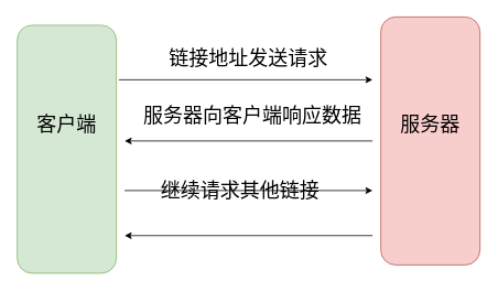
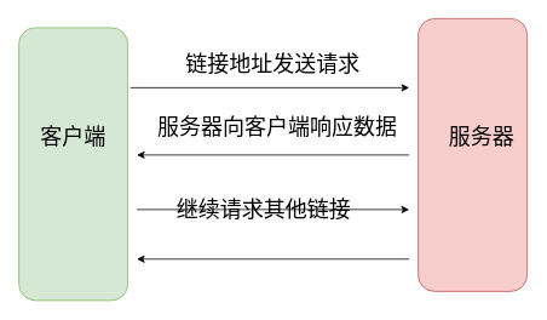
- <mxCell id="5" value="服务器" style="text;html=1;strokeColor=none;fillColor=none;align=center;verticalAlign=middle;whiteSpace=wrap;rounded=0;fontSize=24;" vertex="1" parent="1"><mxGeometry x="475" y="110" width="90" height="80" as="geometry" /></mxCell>
+ <mxCell id="5" value="服务器" style="text;html=1;strokeColor=none;fillColor=none;align=center;verticalAlign=middle;whiteSpace=wrap;rounded=0;fontSize=24;" vertex="1" parent="1"><mxGeometry x="485" y="110" width="90" height="80" as="geometry" /></mxCell>
